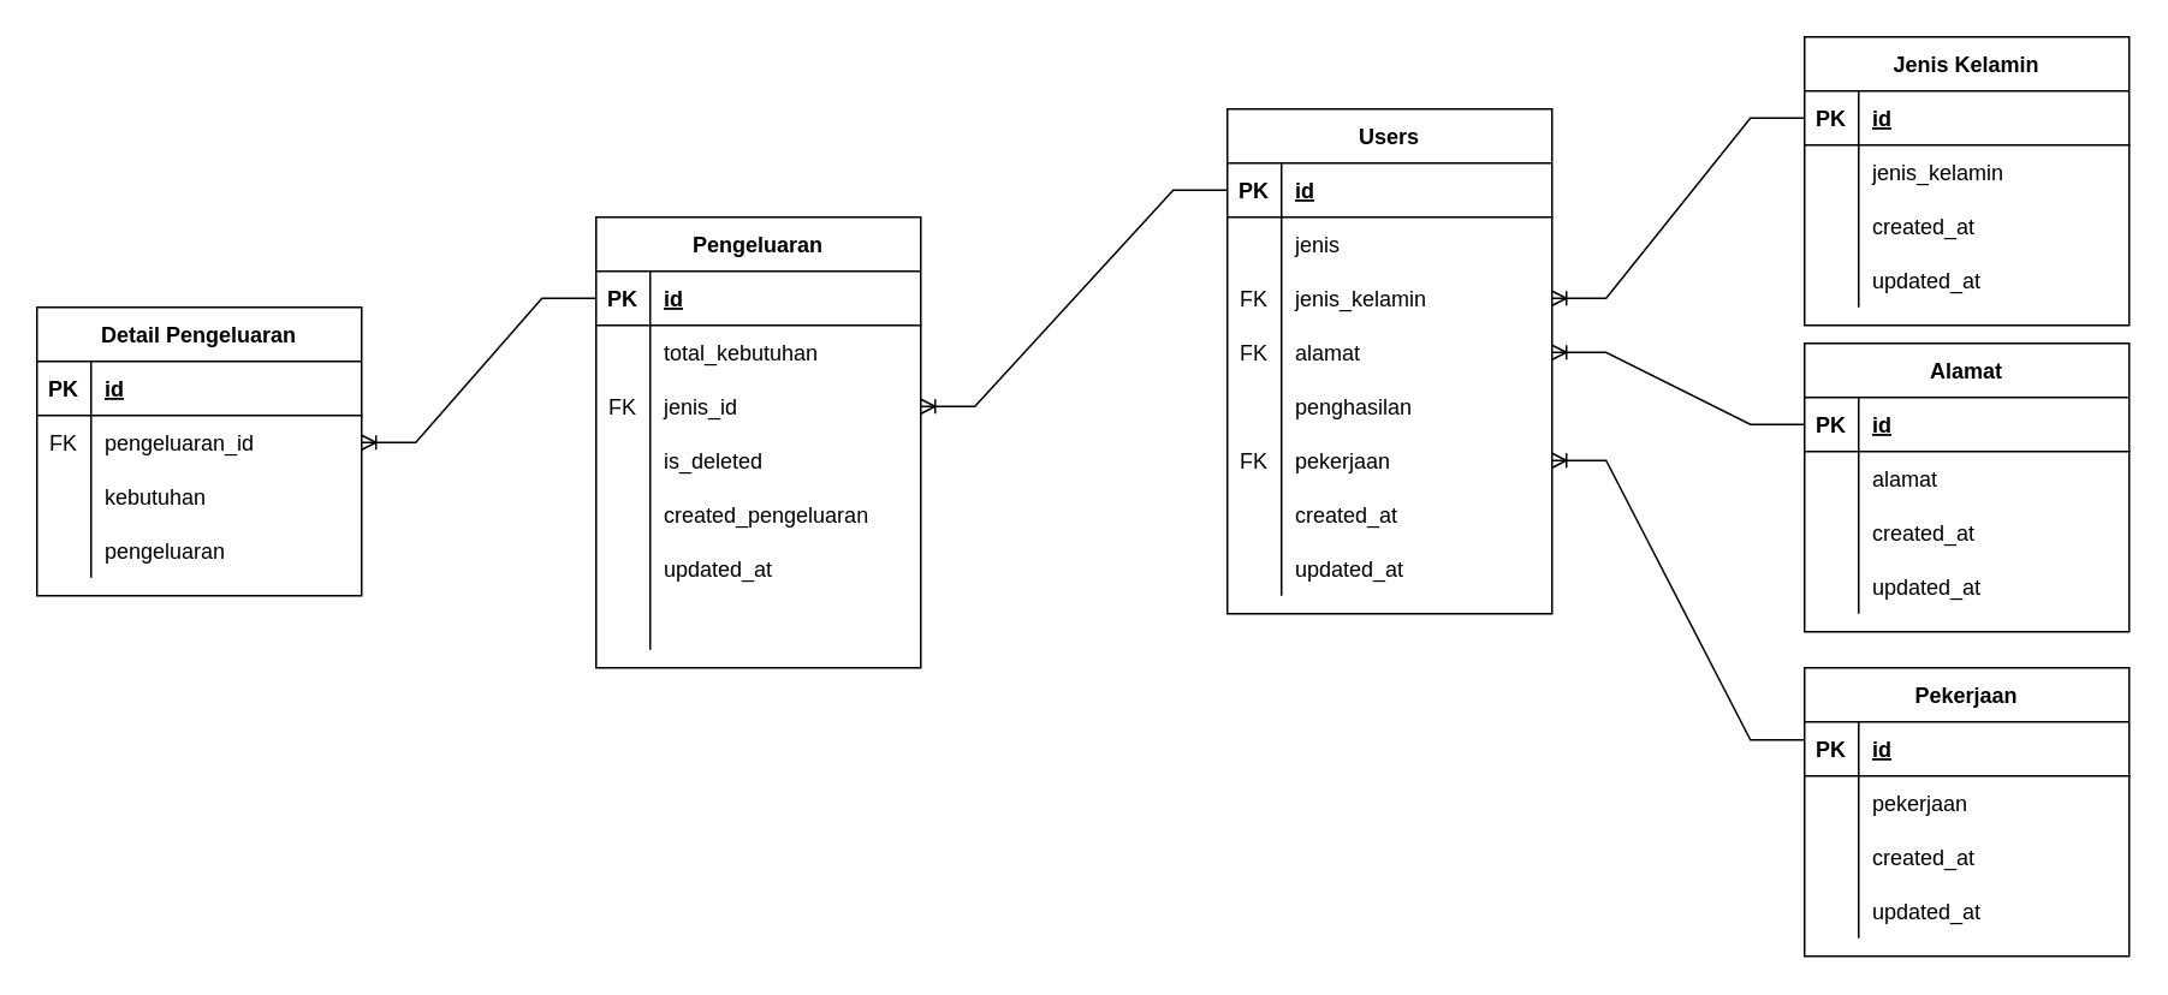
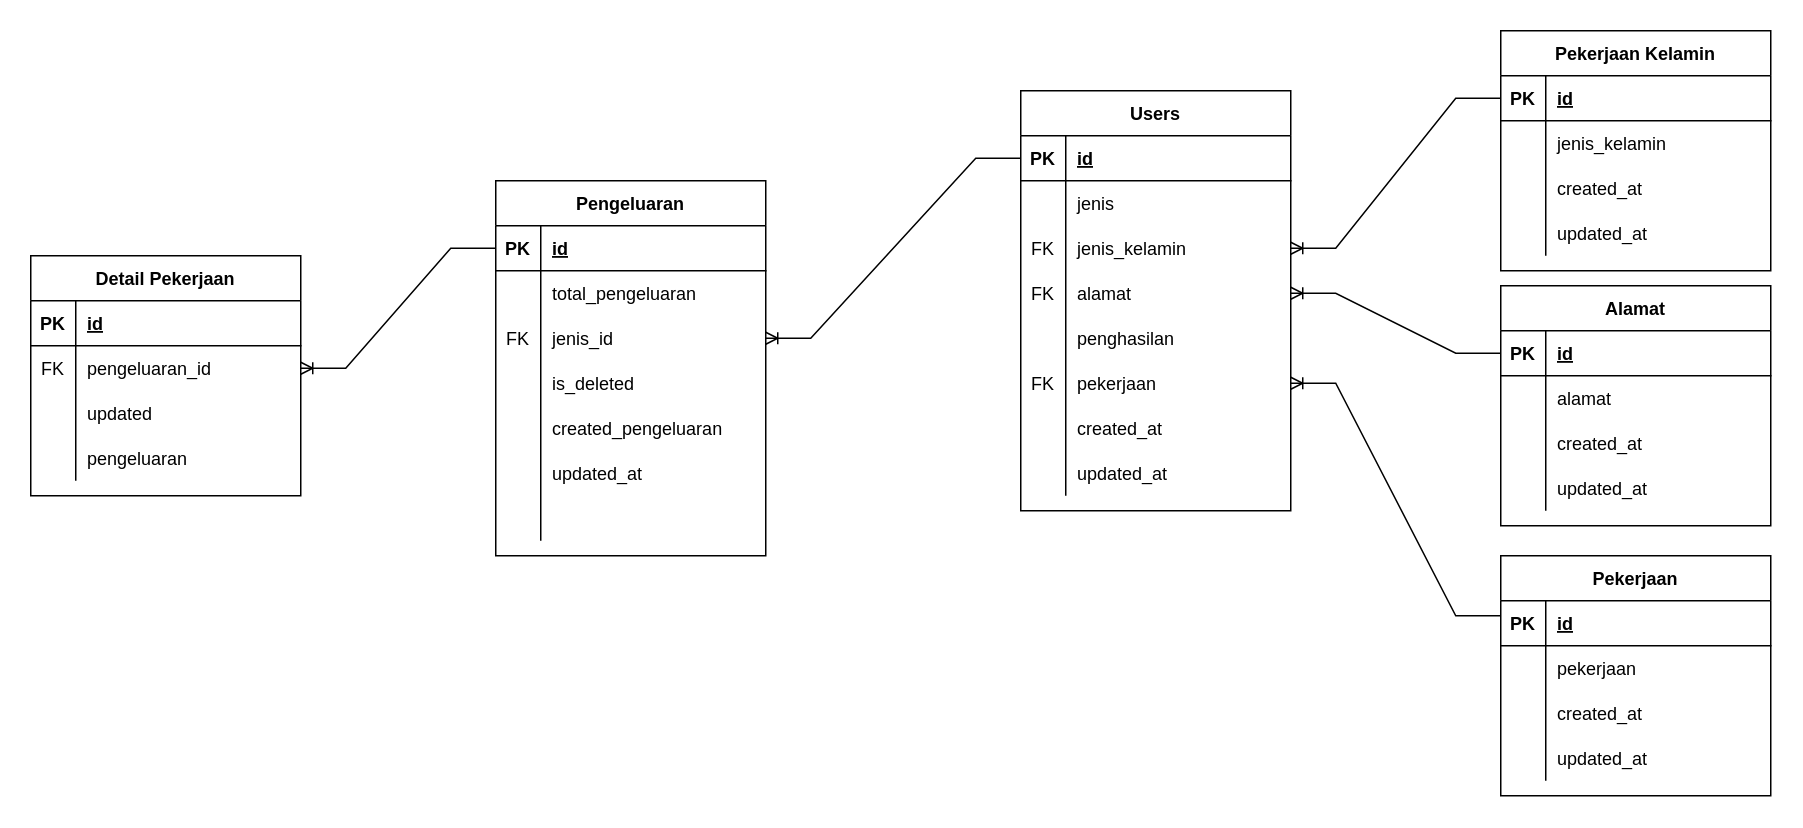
- <mxCell id="64" value="Jenis Kelamin" style="shape=table;startSize=30;container=1;collapsible=1;childLayout=tableLayout;fixedRows=1;rowLines=0;fontStyle=1;align=center;resizeLast=1;" parent="1" vertex="1"><mxGeometry x="1000" y="20" width="180" height="160" as="geometry" /></mxCell>
+ <mxCell id="64" value="Pekerjaan Kelamin" style="shape=table;startSize=30;container=1;collapsible=1;childLayout=tableLayout;fixedRows=1;rowLines=0;fontStyle=1;align=center;resizeLast=1;" parent="1" vertex="1"><mxGeometry x="1000" y="20" width="180" height="160" as="geometry" /></mxCell>
- <mxCell id="92" value="Detail Pengeluaran" style="shape=table;startSize=30;container=1;collapsible=1;childLayout=tableLayout;fixedRows=1;rowLines=0;fontStyle=1;align=center;resizeLast=1;" parent="1" vertex="1"><mxGeometry x="20" y="170" width="180" height="160" as="geometry" /></mxCell>
+ <mxCell id="92" value="Detail Pekerjaan" style="shape=table;startSize=30;container=1;collapsible=1;childLayout=tableLayout;fixedRows=1;rowLines=0;fontStyle=1;align=center;resizeLast=1;" parent="1" vertex="1"><mxGeometry x="20" y="170" width="180" height="160" as="geometry" /></mxCell>
- <mxCell id="47" value="total_kebutuhan" style="shape=partialRectangle;connectable=0;fillColor=none;top=0;left=0;bottom=0;right=0;align=left;spacingLeft=6;overflow=hidden;" parent="45" vertex="1"><mxGeometry x="30" width="150" height="30" as="geometry"><mxRectangle width="150" height="30" as="alternateBounds" /></mxGeometry></mxCell>
+ <mxCell id="47" value="total_pengeluaran" style="shape=partialRectangle;connectable=0;fillColor=none;top=0;left=0;bottom=0;right=0;align=left;spacingLeft=6;overflow=hidden;" parent="45" vertex="1"><mxGeometry x="30" width="150" height="30" as="geometry"><mxRectangle width="150" height="30" as="alternateBounds" /></mxGeometry></mxCell>
- <mxCell id="101" value="kebutuhan" style="shape=partialRectangle;connectable=0;fillColor=none;top=0;left=0;bottom=0;right=0;align=left;spacingLeft=6;overflow=hidden;" parent="99" vertex="1"><mxGeometry x="30" width="150" height="30" as="geometry"><mxRectangle width="150" height="30" as="alternateBounds" /></mxGeometry></mxCell>
+ <mxCell id="101" value="updated" style="shape=partialRectangle;connectable=0;fillColor=none;top=0;left=0;bottom=0;right=0;align=left;spacingLeft=6;overflow=hidden;" parent="99" vertex="1"><mxGeometry x="30" width="150" height="30" as="geometry"><mxRectangle width="150" height="30" as="alternateBounds" /></mxGeometry></mxCell>
